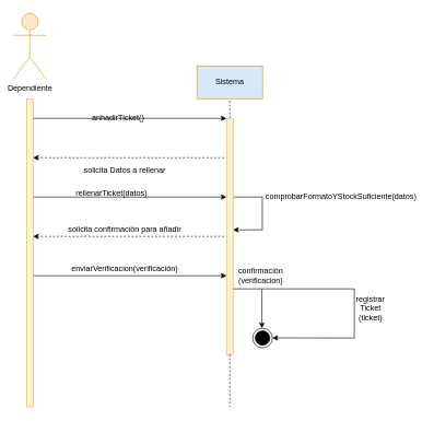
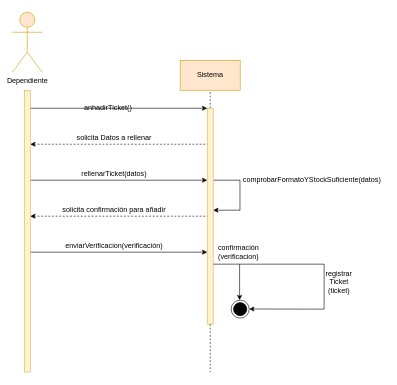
- <mxCell id="3" value="Sistema" style="rounded=0;whiteSpace=wrap;html=1;fillColor=#dae8fc;strokeColor=#d79b00;" parent="1" vertex="1"><mxGeometry x="300" y="100" width="100" height="50" as="geometry" /></mxCell>
+ <mxCell id="3" value="Sistema" style="rounded=0;whiteSpace=wrap;html=1;fillColor=#ffe6cc;strokeColor=#d79b00;" parent="1" vertex="1"><mxGeometry x="300" y="100" width="100" height="50" as="geometry" /></mxCell>
- <mxCell id="10" value="solicita Datos a rellenar" style="text;html=1;strokeColor=none;fillColor=none;align=center;verticalAlign=middle;whiteSpace=wrap;rounded=0;" parent="1" vertex="1"><mxGeometry x="120" y="250" width="140" height="20" as="geometry" /></mxCell>
+ <mxCell id="10" value="solicita Datos a rellenar" style="text;html=1;strokeColor=none;fillColor=none;align=center;verticalAlign=middle;whiteSpace=wrap;rounded=0;" parent="1" vertex="1"><mxGeometry x="120" y="220" width="140" height="20" as="geometry" /></mxCell>
- <mxCell id="11" value="rellenarTicket(datos)" style="text;html=1;strokeColor=none;fillColor=none;align=center;verticalAlign=middle;whiteSpace=wrap;rounded=0;" parent="1" vertex="1"><mxGeometry x="95" y="285" width="150" height="20" as="geometry" /></mxCell>
+ <mxCell id="11" value="rellenarTicket(datos)" style="text;html=1;strokeColor=none;fillColor=none;align=center;verticalAlign=middle;whiteSpace=wrap;rounded=0;" parent="1" vertex="1"><mxGeometry x="115" y="280" width="150" height="20" as="geometry" /></mxCell>
